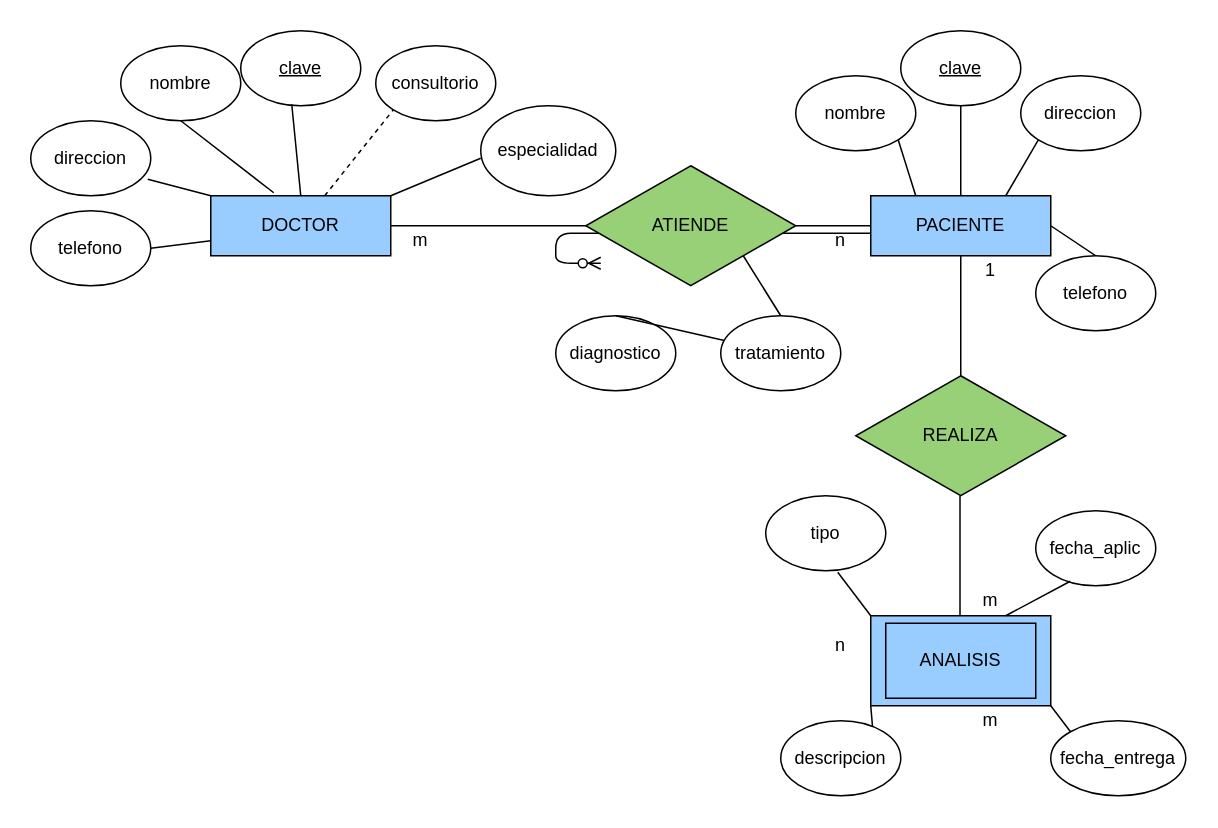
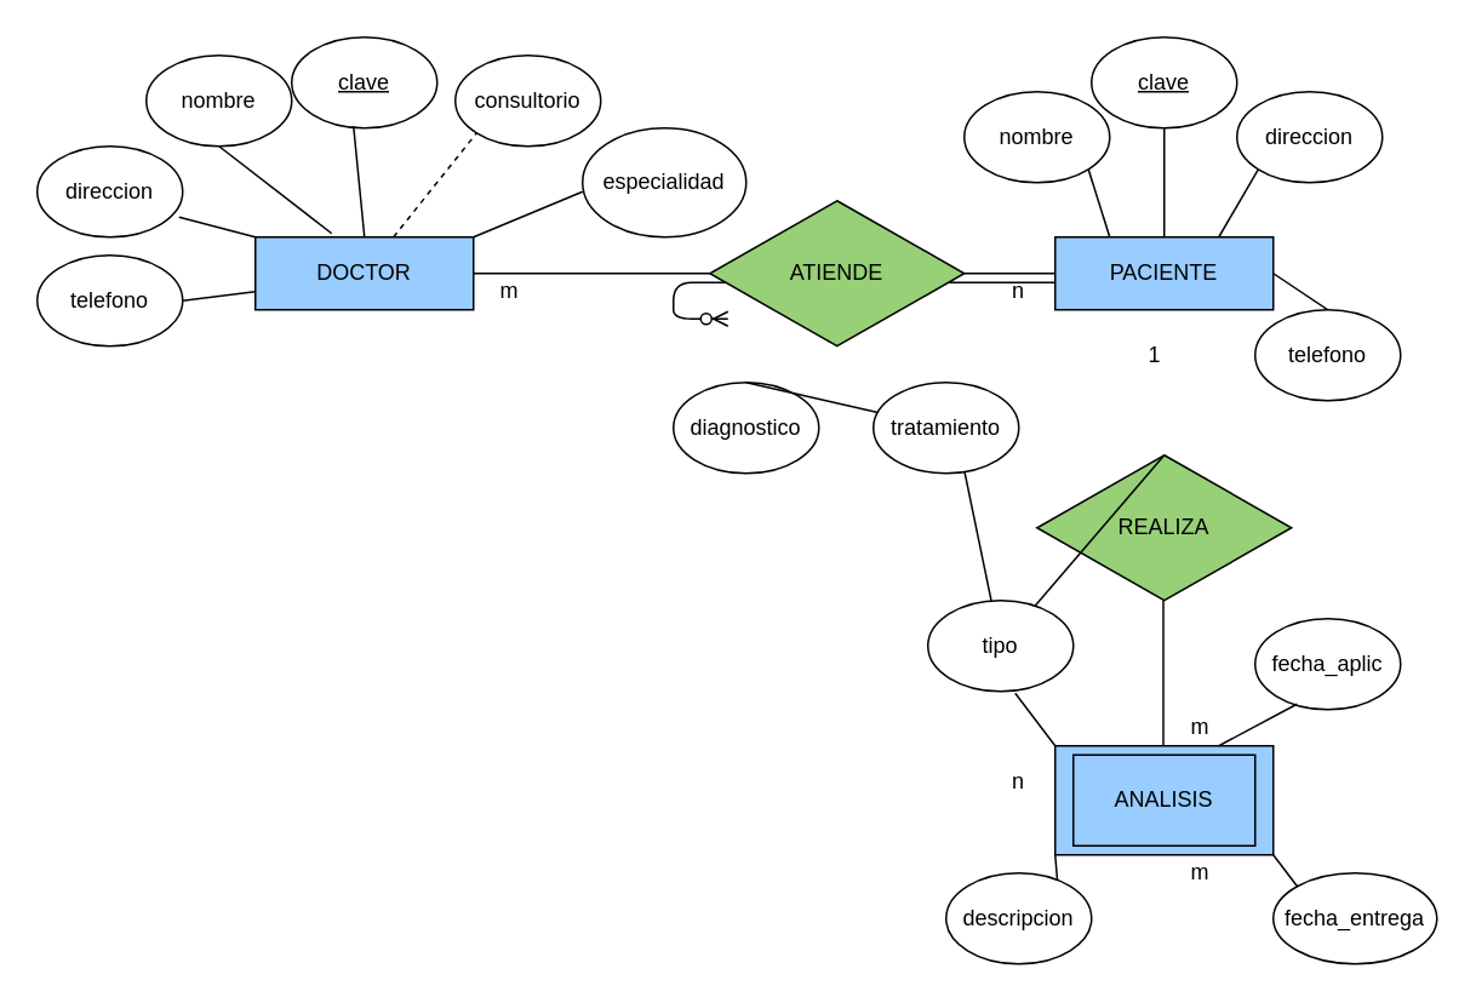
- <mxCell id="27" value="1" style="text;html=1;strokeColor=none;fillColor=none;align=center;verticalAlign=middle;whiteSpace=wrap;rounded=0;" vertex="1" parent="1"><mxGeometry x="640" y="170" width="40" height="20" as="geometry" /></mxCell>
+ <mxCell id="27" value="1" style="text;html=1;strokeColor=none;fillColor=none;align=center;verticalAlign=middle;whiteSpace=wrap;rounded=0;" vertex="1" parent="1"><mxGeometry x="615" y="185" width="40" height="20" as="geometry" /></mxCell>
- <mxCell id="23" value="" style="endArrow=none;html=1;entryX=1;entryY=1;entryDx=0;entryDy=0;exitX=0.5;exitY=0;exitDx=0;exitDy=0;" edge="1" parent="1" source="47" target="18"><mxGeometry width="50" height="50" relative="1" as="geometry"><mxPoint x="460" y="60" as="sourcePoint" /><mxPoint x="180" y="180" as="targetPoint" /></mxGeometry></mxCell>
+ <mxCell id="23" value="" style="endArrow=none;html=1;exitX=0.5;exitY=0;exitDx=0;exitDy=0;" edge="1" parent="1" source="47" target="29"><mxGeometry width="50" height="50" relative="1" as="geometry"><mxPoint x="460" y="60" as="sourcePoint" /><mxPoint x="180" y="180" as="targetPoint" /></mxGeometry></mxCell>
- <mxCell id="25" value="" style="endArrow=none;html=1;exitX=0.5;exitY=0;exitDx=0;exitDy=0;entryX=0.5;entryY=1;entryDx=0;entryDy=0;" edge="1" parent="1" source="24" target="5"><mxGeometry width="50" height="50" relative="1" as="geometry"><mxPoint x="270" y="160" as="sourcePoint" /><mxPoint x="400" y="160" as="targetPoint" /></mxGeometry></mxCell>
+ <mxCell id="25" value="" style="endArrow=none;html=1;exitX=0.5;exitY=0;exitDx=0;exitDy=0;" edge="1" parent="1" source="24" target="29"><mxGeometry width="50" height="50" relative="1" as="geometry"><mxPoint x="270" y="160" as="sourcePoint" /><mxPoint x="400" y="160" as="targetPoint" /></mxGeometry></mxCell>
